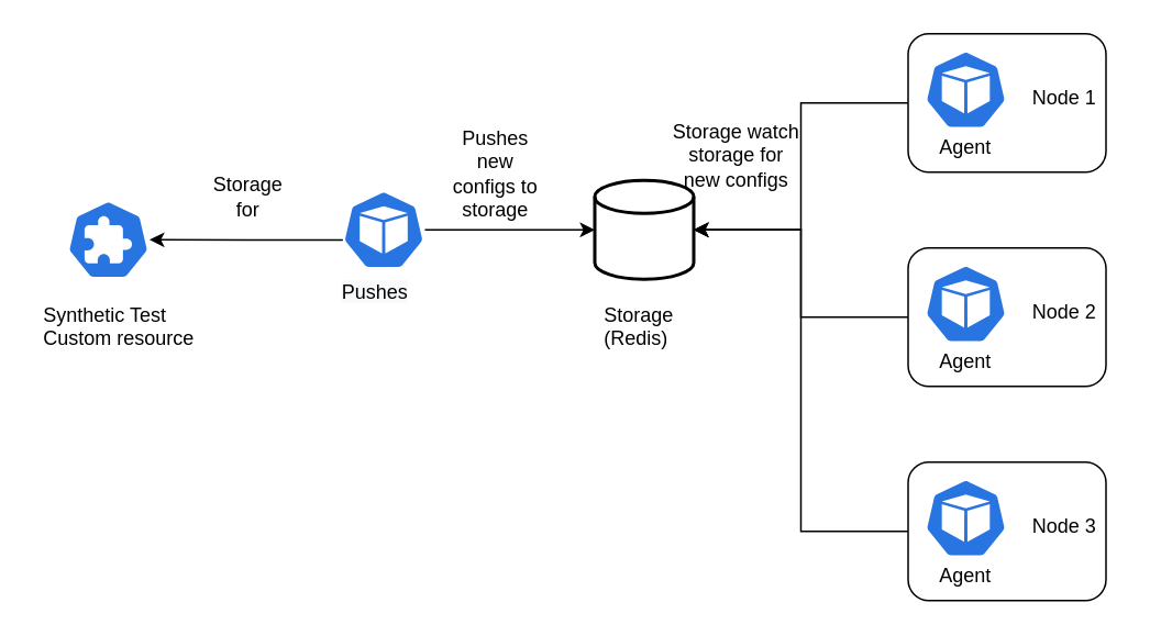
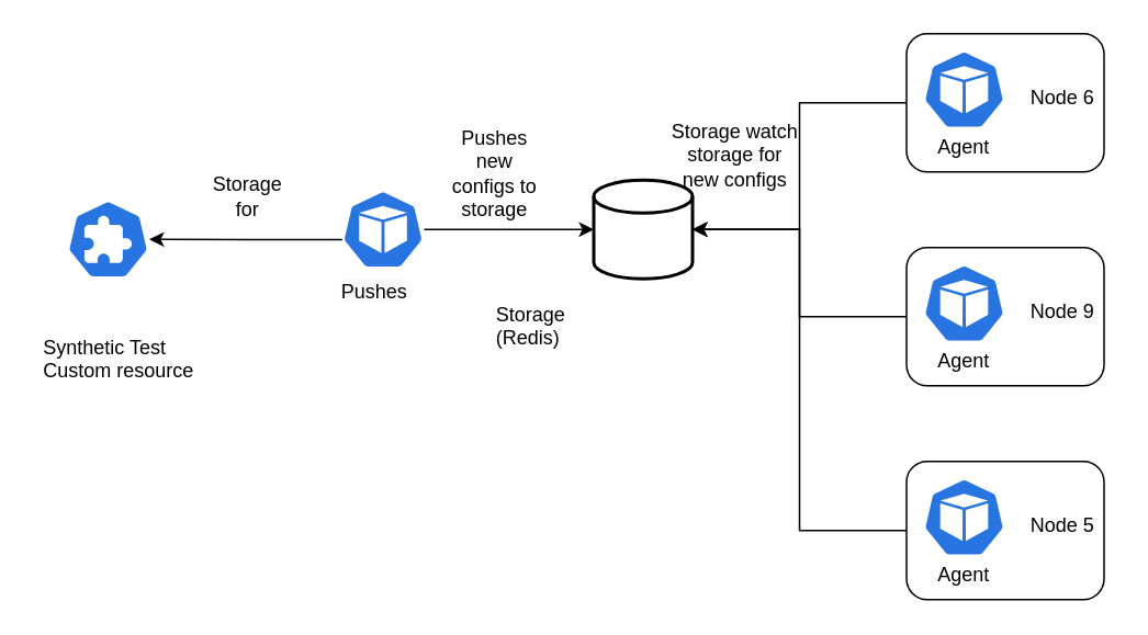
- <mxCell id="7" value="Node 1" style="text;html=1;strokeColor=none;fillColor=none;align=center;verticalAlign=middle;whiteSpace=wrap;rounded=0;" vertex="1" parent="3"><mxGeometry x="65" y="24" width="60" height="30" as="geometry" /></mxCell>
+ <mxCell id="7" value="Node 6" style="text;html=1;strokeColor=none;fillColor=none;align=center;verticalAlign=middle;whiteSpace=wrap;rounded=0;" vertex="1" parent="3"><mxGeometry x="65" y="24" width="60" height="30" as="geometry" /></mxCell>
- <mxCell id="12" value="Node 2" style="text;html=1;strokeColor=none;fillColor=none;align=center;verticalAlign=middle;whiteSpace=wrap;rounded=0;" vertex="1" parent="8"><mxGeometry x="65" y="24" width="60" height="30" as="geometry" /></mxCell>
+ <mxCell id="12" value="Node 9" style="text;html=1;strokeColor=none;fillColor=none;align=center;verticalAlign=middle;whiteSpace=wrap;rounded=0;" vertex="1" parent="8"><mxGeometry x="65" y="24" width="60" height="30" as="geometry" /></mxCell>
- <mxCell id="27" value="Synthetic Test &#10;Custom resource" style="text;strokeColor=none;fillColor=none;spacingLeft=4;spacingRight=4;overflow=hidden;rotatable=0;points=[[0,0.5],[1,0.5]];portConstraint=eastwest;fontSize=12;" vertex="1" parent="1"><mxGeometry x="20" y="177" width="120" height="30" as="geometry" /></mxCell>
+ <mxCell id="27" value="Synthetic Test &#10;Custom resource" style="text;strokeColor=none;fillColor=none;spacingLeft=4;spacingRight=4;overflow=hidden;rotatable=0;points=[[0,0.5],[1,0.5]];portConstraint=eastwest;fontSize=12;" vertex="1" parent="1"><mxGeometry x="20" y="197" width="120" height="30" as="geometry" /></mxCell>
- <mxCell id="22" value="Storage &#10;(Redis)" style="text;strokeColor=none;fillColor=none;spacingLeft=4;spacingRight=4;overflow=hidden;rotatable=0;points=[[0,0.5],[1,0.5]];portConstraint=eastwest;fontSize=12;" vertex="1" parent="1"><mxGeometry x="360" y="177" width="60" height="30" as="geometry" /></mxCell>
+ <mxCell id="22" value="Storage &#10;(Redis)" style="text;strokeColor=none;fillColor=none;spacingLeft=4;spacingRight=4;overflow=hidden;rotatable=0;points=[[0,0.5],[1,0.5]];portConstraint=eastwest;fontSize=12;" vertex="1" parent="1"><mxGeometry x="295" y="177" width="60" height="30" as="geometry" /></mxCell>
- <mxCell id="17" value="Node 3" style="text;html=1;strokeColor=none;fillColor=none;align=center;verticalAlign=middle;whiteSpace=wrap;rounded=0;" vertex="1" parent="13"><mxGeometry x="65" y="24" width="60" height="30" as="geometry" /></mxCell>
+ <mxCell id="17" value="Node 5" style="text;html=1;strokeColor=none;fillColor=none;align=center;verticalAlign=middle;whiteSpace=wrap;rounded=0;" vertex="1" parent="13"><mxGeometry x="65" y="24" width="60" height="30" as="geometry" /></mxCell>
